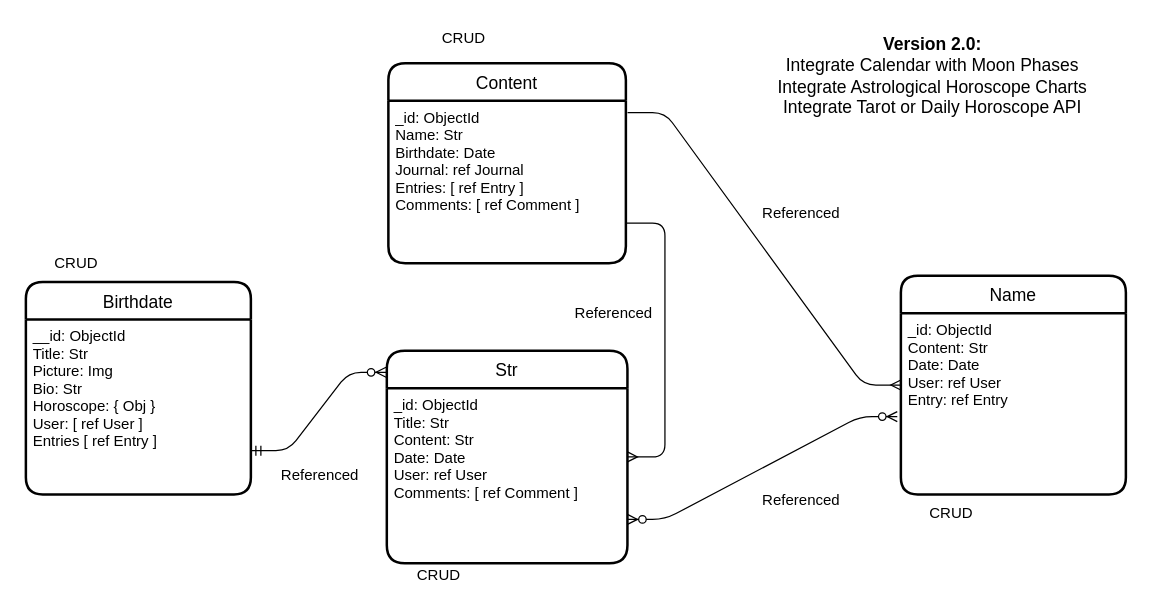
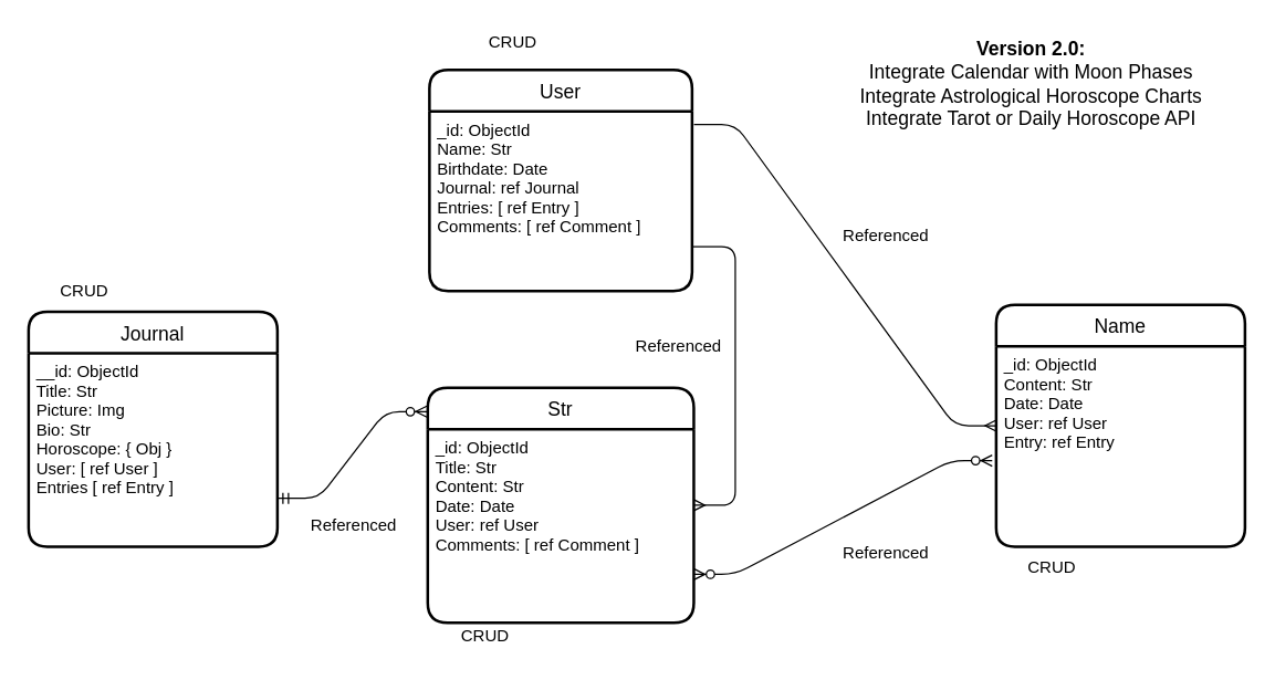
- <mxCell id="2" value="Content" style="swimlane;childLayout=stackLayout;horizontal=1;startSize=30;horizontalStack=0;rounded=1;fontSize=14;fontStyle=0;strokeWidth=2;resizeParent=0;resizeLast=1;shadow=0;dashed=0;align=center;" parent="1" vertex="1"><mxGeometry x="310" y="50" width="190" height="160" as="geometry" /></mxCell>
+ <mxCell id="2" value="User" style="swimlane;childLayout=stackLayout;horizontal=1;startSize=30;horizontalStack=0;rounded=1;fontSize=14;fontStyle=0;strokeWidth=2;resizeParent=0;resizeLast=1;shadow=0;dashed=0;align=center;" parent="1" vertex="1"><mxGeometry x="310" y="50" width="190" height="160" as="geometry" /></mxCell>
- <mxCell id="6" value="Birthdate" style="swimlane;childLayout=stackLayout;horizontal=1;startSize=30;horizontalStack=0;rounded=1;fontSize=14;fontStyle=0;strokeWidth=2;resizeParent=0;resizeLast=1;shadow=0;dashed=0;align=center;" parent="1" vertex="1"><mxGeometry x="20" y="225" width="180" height="170" as="geometry" /></mxCell>
+ <mxCell id="6" value="Journal" style="swimlane;childLayout=stackLayout;horizontal=1;startSize=30;horizontalStack=0;rounded=1;fontSize=14;fontStyle=0;strokeWidth=2;resizeParent=0;resizeLast=1;shadow=0;dashed=0;align=center;" parent="1" vertex="1"><mxGeometry x="20" y="225" width="180" height="170" as="geometry" /></mxCell>
